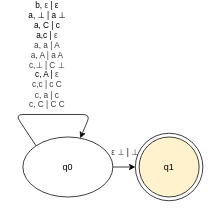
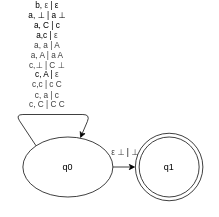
- <mxCell id="10" value="q1" style="ellipse;whiteSpace=wrap;html=1;aspect=fixed;fillColor=#fff2cc;" vertex="1" parent="8"><mxGeometry x="5" y="5" width="80" height="80" as="geometry" /></mxCell>
+ <mxCell id="10" value="q1" style="ellipse;whiteSpace=wrap;html=1;aspect=fixed;" vertex="1" parent="8"><mxGeometry x="5" y="5" width="80" height="80" as="geometry" /></mxCell>
